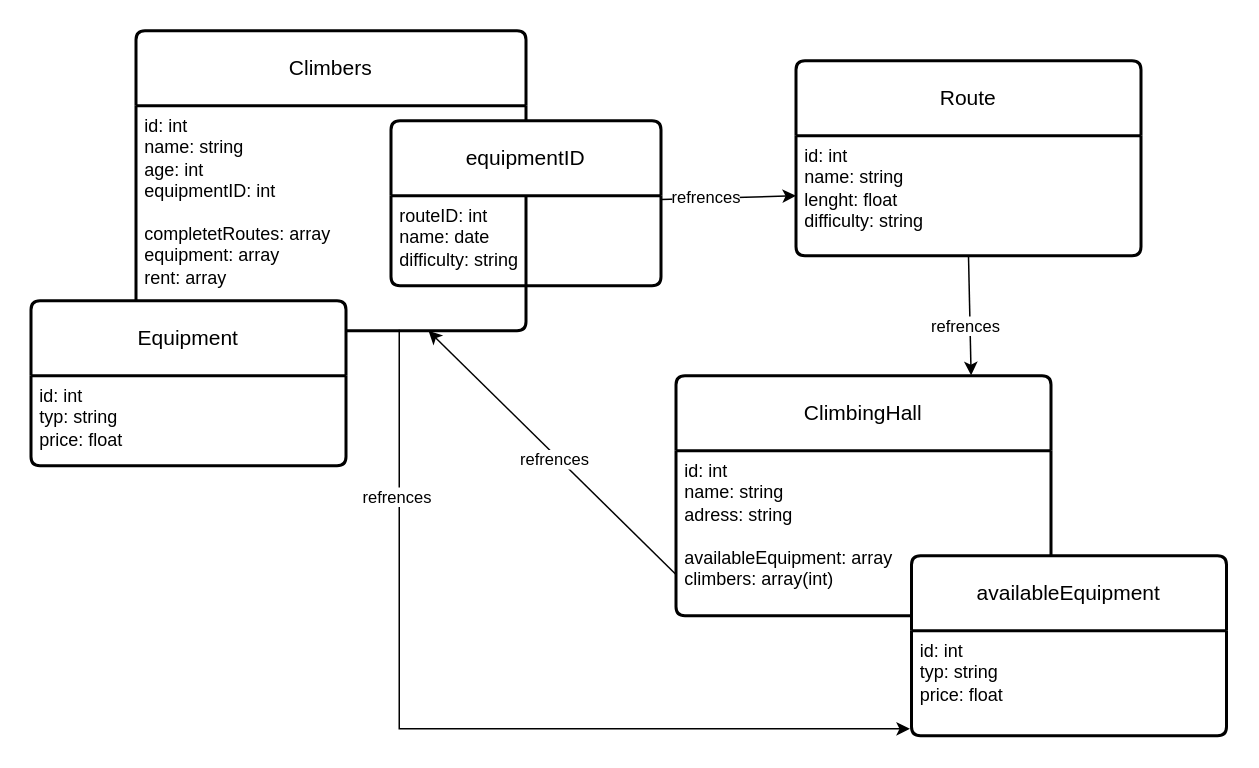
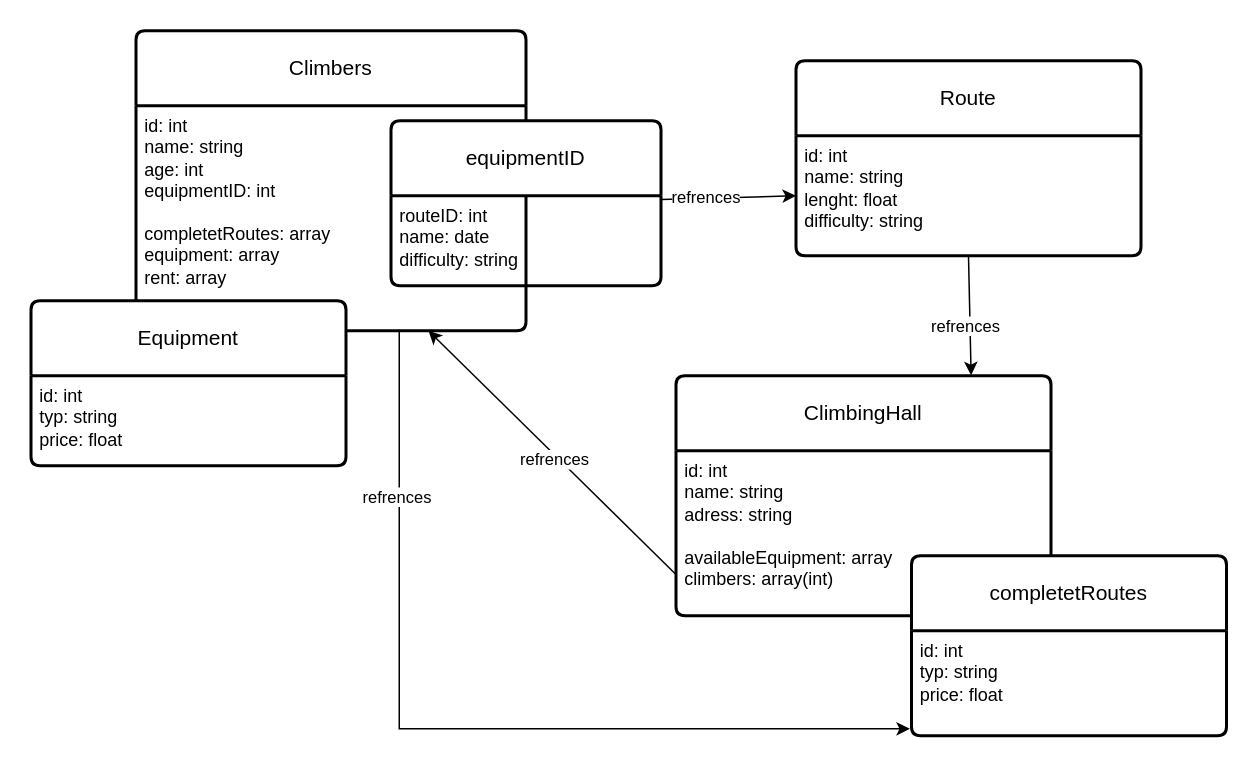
- <mxCell id="16" value="availableEquipment" style="swimlane;childLayout=stackLayout;horizontal=1;startSize=50;horizontalStack=0;rounded=1;fontSize=14;fontStyle=0;strokeWidth=2;resizeParent=0;resizeLast=1;shadow=0;dashed=0;align=center;arcSize=4;whiteSpace=wrap;html=1;" parent="1" vertex="1"><mxGeometry x="607" y="370" width="210" height="120" as="geometry" /></mxCell>
+ <mxCell id="16" value="completetRoutes" style="swimlane;childLayout=stackLayout;horizontal=1;startSize=50;horizontalStack=0;rounded=1;fontSize=14;fontStyle=0;strokeWidth=2;resizeParent=0;resizeLast=1;shadow=0;dashed=0;align=center;arcSize=4;whiteSpace=wrap;html=1;" parent="1" vertex="1"><mxGeometry x="607" y="370" width="210" height="120" as="geometry" /></mxCell>
